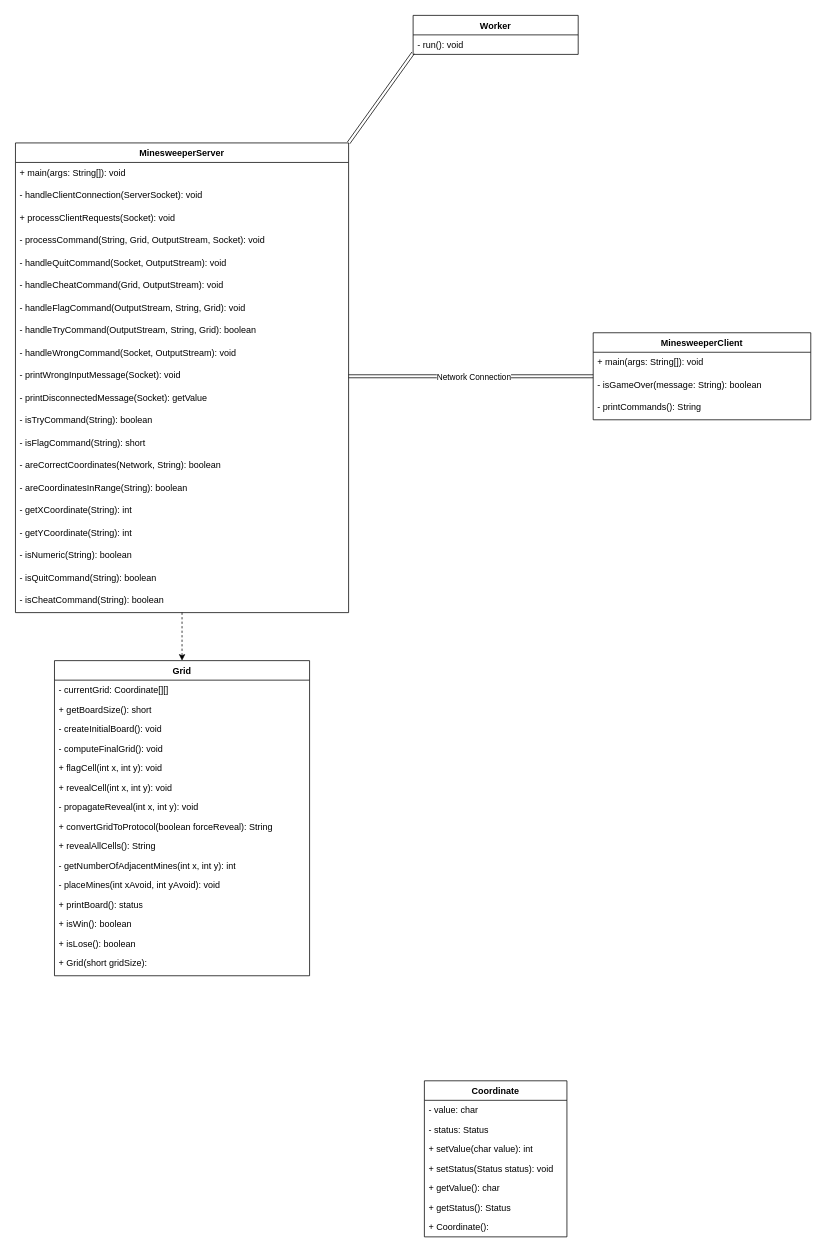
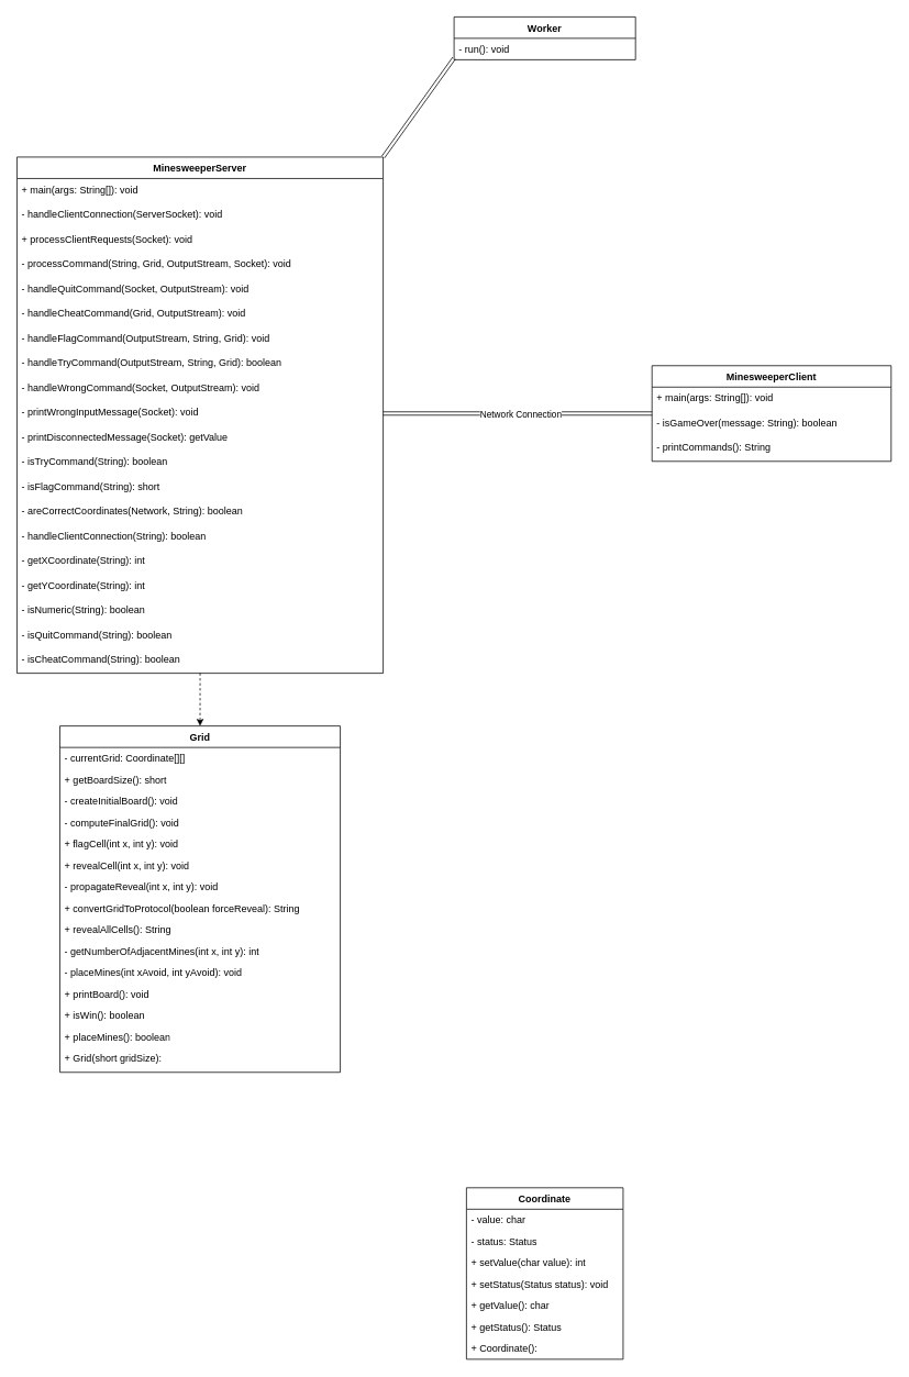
- <mxCell id="48" value="- areCoordinatesInRange(String): boolean" style="text;strokeColor=none;fillColor=none;align=left;verticalAlign=top;spacingLeft=4;whiteSpace=wrap;html=1;" parent="33" vertex="1"><mxGeometry y="446" width="444" height="30" as="geometry" /></mxCell>
+ <mxCell id="48" value="- handleClientConnection(String): boolean" style="text;strokeColor=none;fillColor=none;align=left;verticalAlign=top;spacingLeft=4;whiteSpace=wrap;html=1;" parent="33" vertex="1"><mxGeometry y="446" width="444" height="30" as="geometry" /></mxCell>
- <mxCell id="14" value="+ printBoard(): status" style="text;strokeColor=none;fillColor=none;align=left;verticalAlign=top;spacingLeft=4;spacingRight=4;overflow=hidden;rotatable=0;points=[[0,0.5],[1,0.5]];portConstraint=eastwest;whiteSpace=wrap;html=1;" parent="2" vertex="1"><mxGeometry y="312" width="340" height="26" as="geometry" /></mxCell>
+ <mxCell id="14" value="+ printBoard(): void" style="text;strokeColor=none;fillColor=none;align=left;verticalAlign=top;spacingLeft=4;spacingRight=4;overflow=hidden;rotatable=0;points=[[0,0.5],[1,0.5]];portConstraint=eastwest;whiteSpace=wrap;html=1;" parent="2" vertex="1"><mxGeometry y="312" width="340" height="26" as="geometry" /></mxCell>
- <mxCell id="16" value="+ isLose(): boolean" style="text;strokeColor=none;fillColor=none;align=left;verticalAlign=top;spacingLeft=4;spacingRight=4;overflow=hidden;rotatable=0;points=[[0,0.5],[1,0.5]];portConstraint=eastwest;whiteSpace=wrap;html=1;" parent="2" vertex="1"><mxGeometry y="364" width="340" height="26" as="geometry" /></mxCell>
+ <mxCell id="16" value="+ placeMines(): boolean" style="text;strokeColor=none;fillColor=none;align=left;verticalAlign=top;spacingLeft=4;spacingRight=4;overflow=hidden;rotatable=0;points=[[0,0.5],[1,0.5]];portConstraint=eastwest;whiteSpace=wrap;html=1;" parent="2" vertex="1"><mxGeometry y="364" width="340" height="26" as="geometry" /></mxCell>
